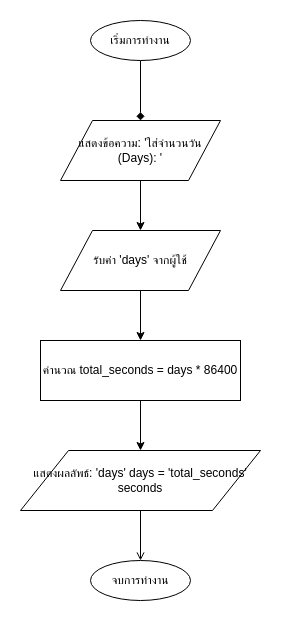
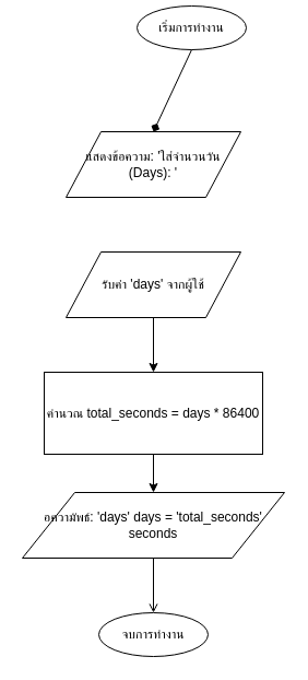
- <mxCell id="2" value="เริ่มการทำงาน" style="ellipse;whiteSpace=wrap;html=1;" vertex="1" parent="1"><mxGeometry x="90" y="20" width="100" height="40" as="geometry" /></mxCell>
+ <mxCell id="2" value="เริ่มการทำงาน" style="ellipse;whiteSpace=wrap;html=1;" vertex="1" parent="1"><mxGeometry x="125" y="5" width="100" height="40" as="geometry" /></mxCell>
- <mxCell id="9" value="" style="endArrow=classic;html=1;exitX=0.5;exitY=1;entryX=0.5;entryY=0;" edge="1" parent="1" source="3" target="4"><mxGeometry width="50" height="50" relative="1" as="geometry"><mxPoint x="140" y="180" as="sourcePoint" /><mxPoint x="140" y="230" as="targetPoint" /></mxGeometry></mxCell>
- <mxCell id="5" value="คำนวณ total_seconds = days * 86400" style="rounded=0;whiteSpace=wrap;html=1;" vertex="1" parent="1"><mxGeometry x="40" y="340" width="200" height="60" as="geometry" /></mxCell>
+ <mxCell id="5" value="คำนวณ total_seconds = days * 86400" style="rounded=0;whiteSpace=wrap;html=1;" vertex="1" parent="1"><mxGeometry x="40" y="340" width="200" height="75" as="geometry" /></mxCell>
- <mxCell id="6" value="แสดงผลลัพธ์: 'days' days = 'total_seconds' seconds" style="shape=parallelogram;perimeter=parallelogramPerimeter;whiteSpace=wrap;html=1;" vertex="1" parent="1"><mxGeometry x="20" y="450" width="240" height="60" as="geometry" /></mxCell>
+ <mxCell id="6" value="อความัพธ์: 'days' days = 'total_seconds' seconds" style="shape=parallelogram;perimeter=parallelogramPerimeter;whiteSpace=wrap;html=1;" vertex="1" parent="1"><mxGeometry x="20" y="450" width="240" height="60" as="geometry" /></mxCell>
